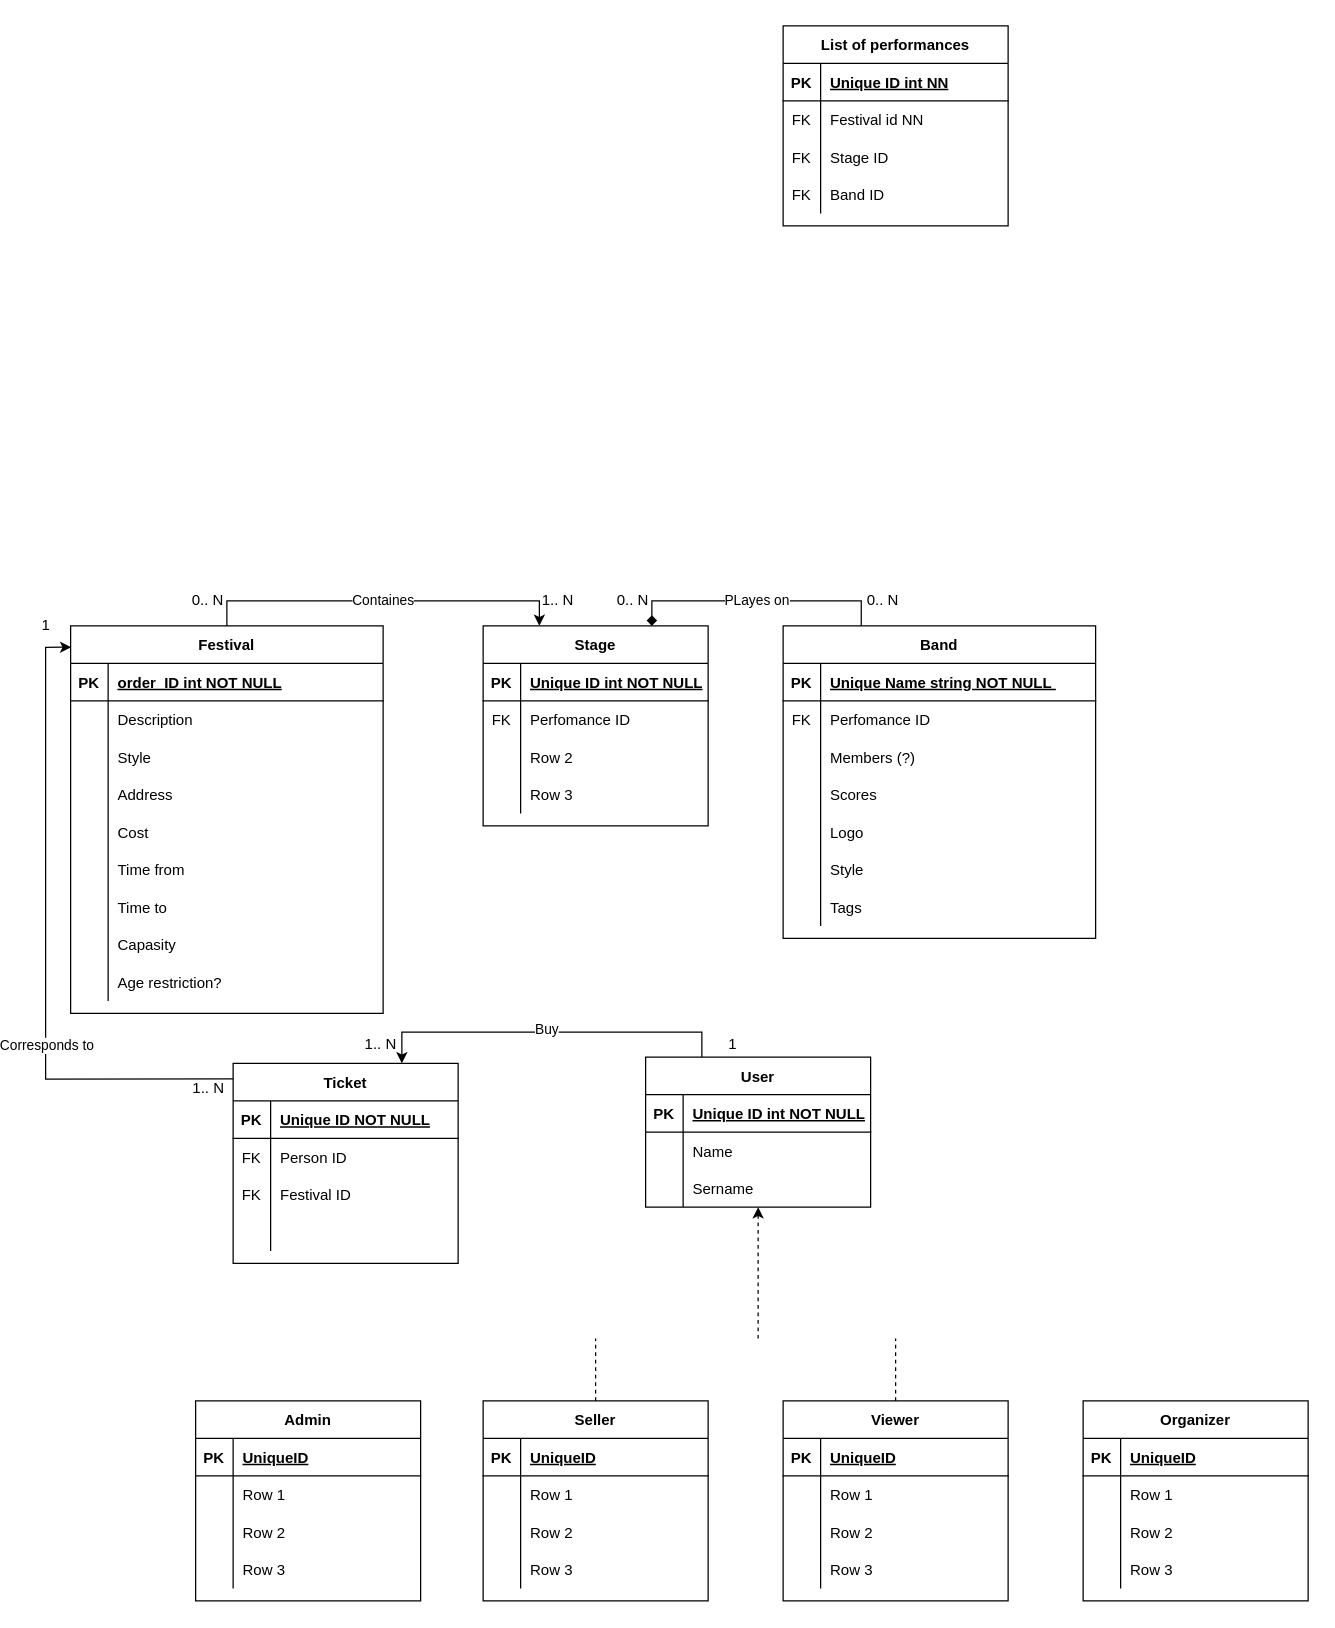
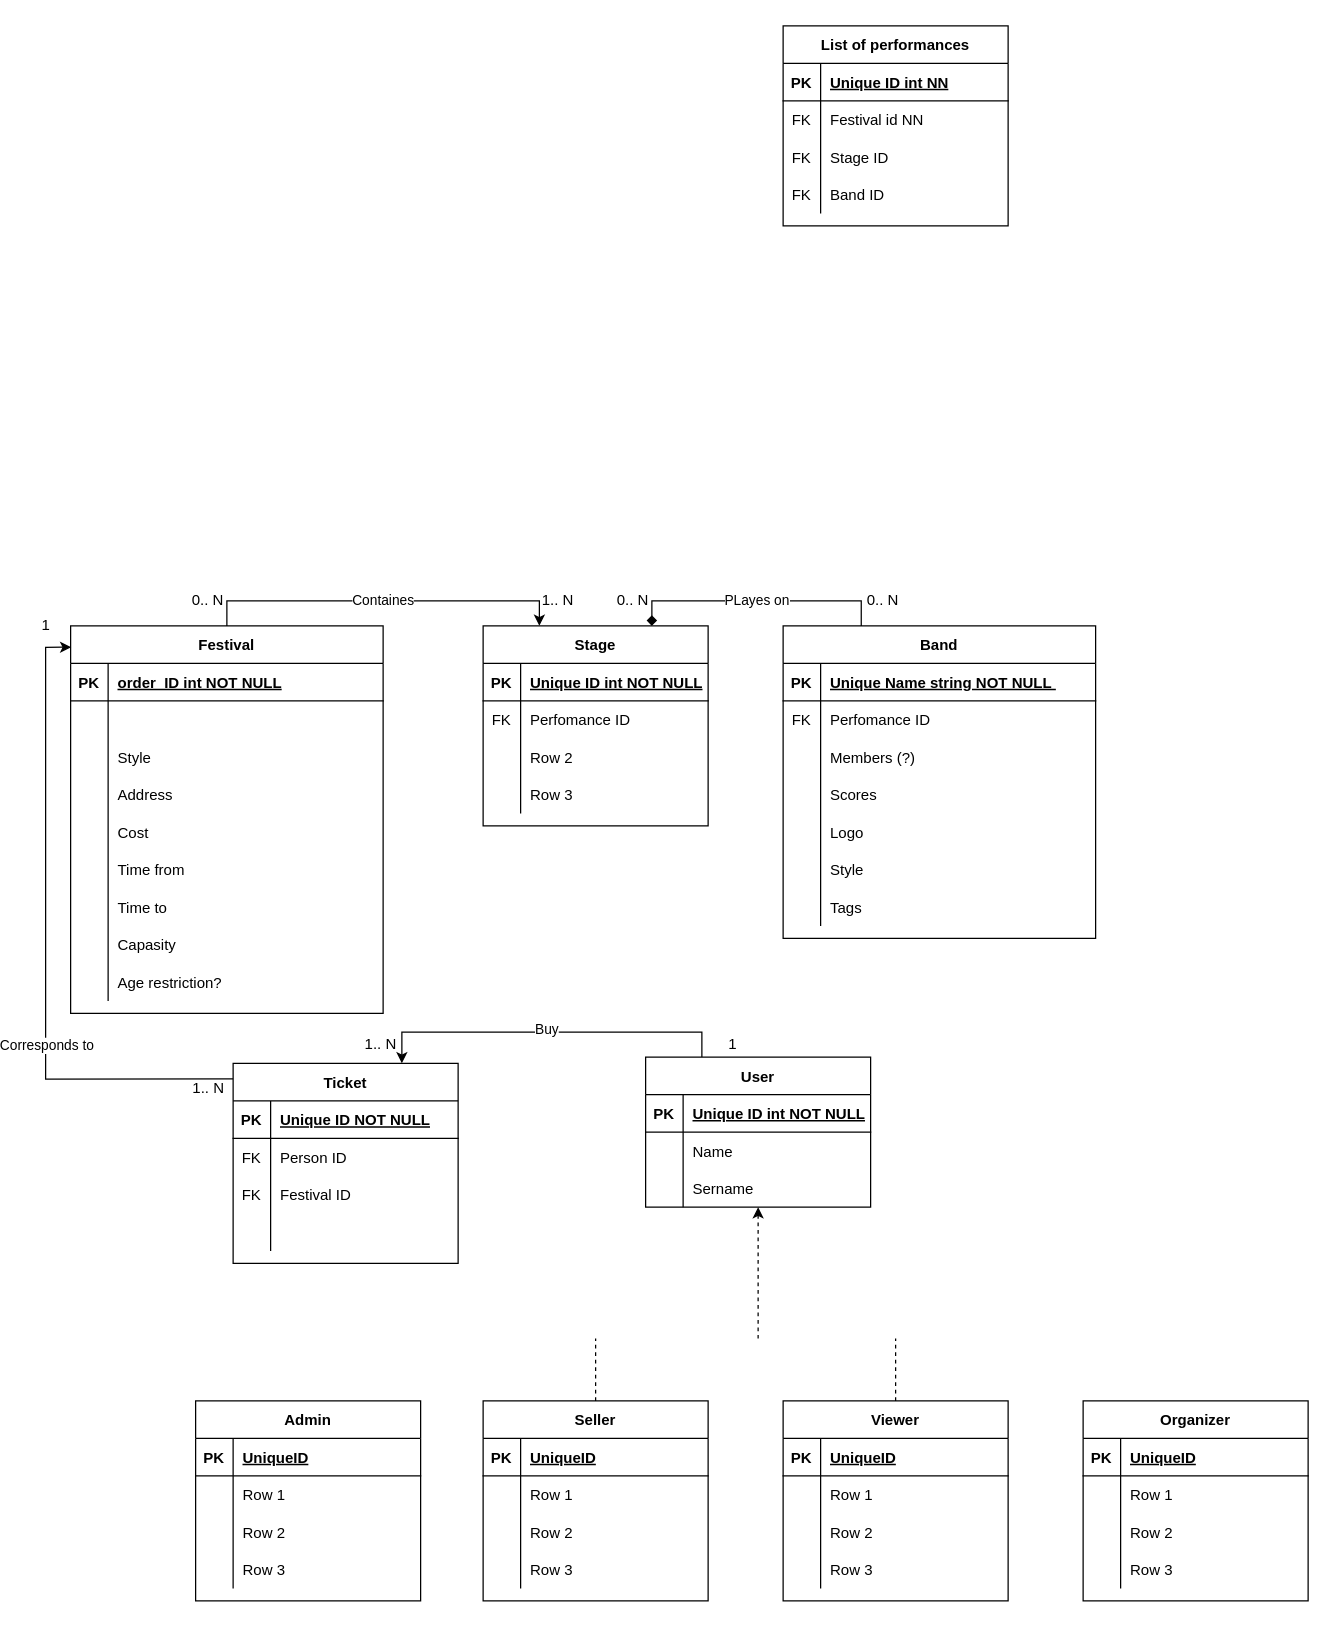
- <mxCell id="9" value="Description" style="shape=partialRectangle;overflow=hidden;connectable=0;fillColor=none;top=0;left=0;bottom=0;right=0;align=left;spacingLeft=6;" parent="7" vertex="1"><mxGeometry x="30" width="220" height="30" as="geometry" /></mxCell>
